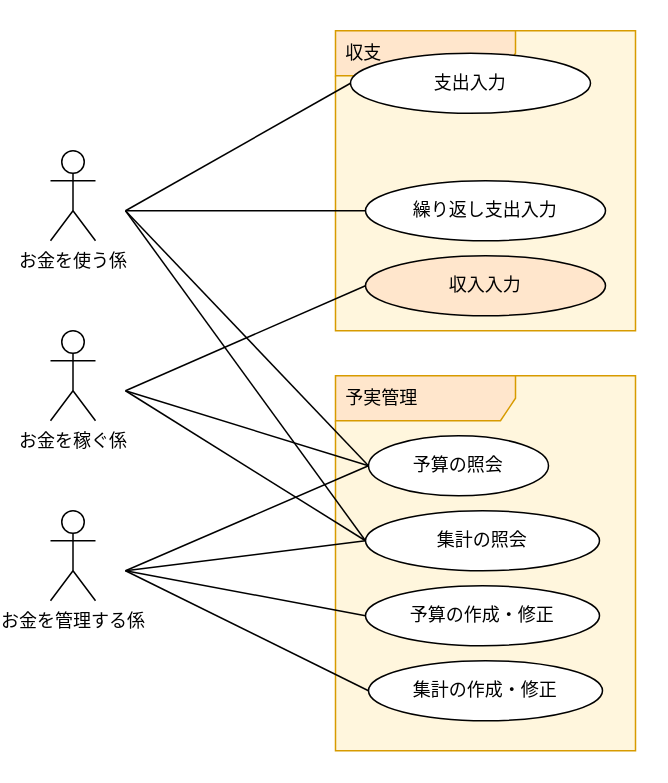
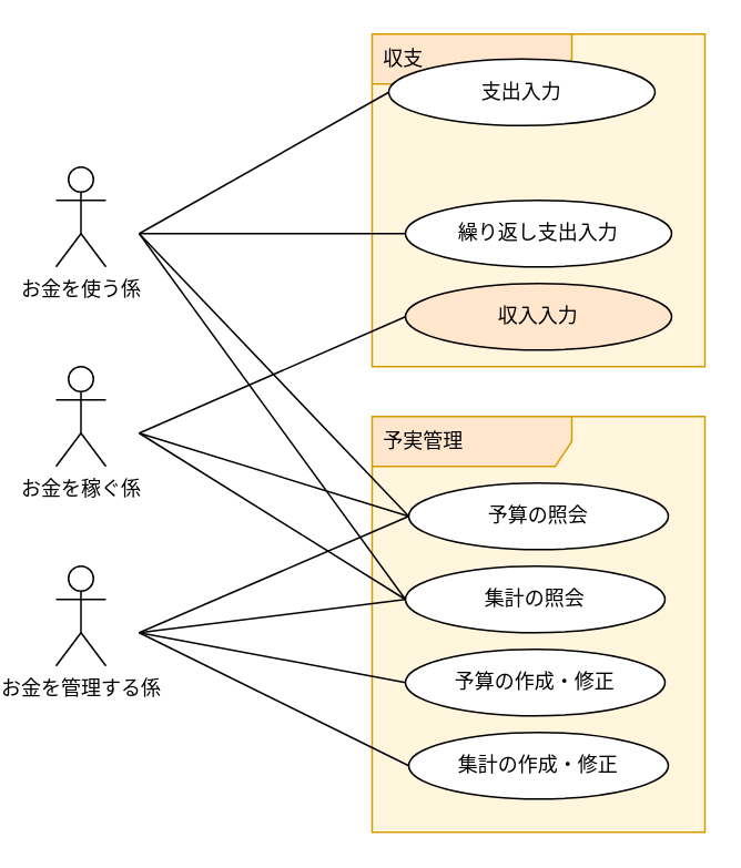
- <mxCell id="22" value="予算の照会" style="ellipse;whiteSpace=wrap;html=1;" parent="5" vertex="1"><mxGeometry x="232" y="290" width="120" height="40" as="geometry" /></mxCell>
+ <mxCell id="22" value="予算の照会" style="ellipse;whiteSpace=wrap;html=1;" parent="5" vertex="1"><mxGeometry x="232" y="290" width="156" height="40" as="geometry" /></mxCell>
